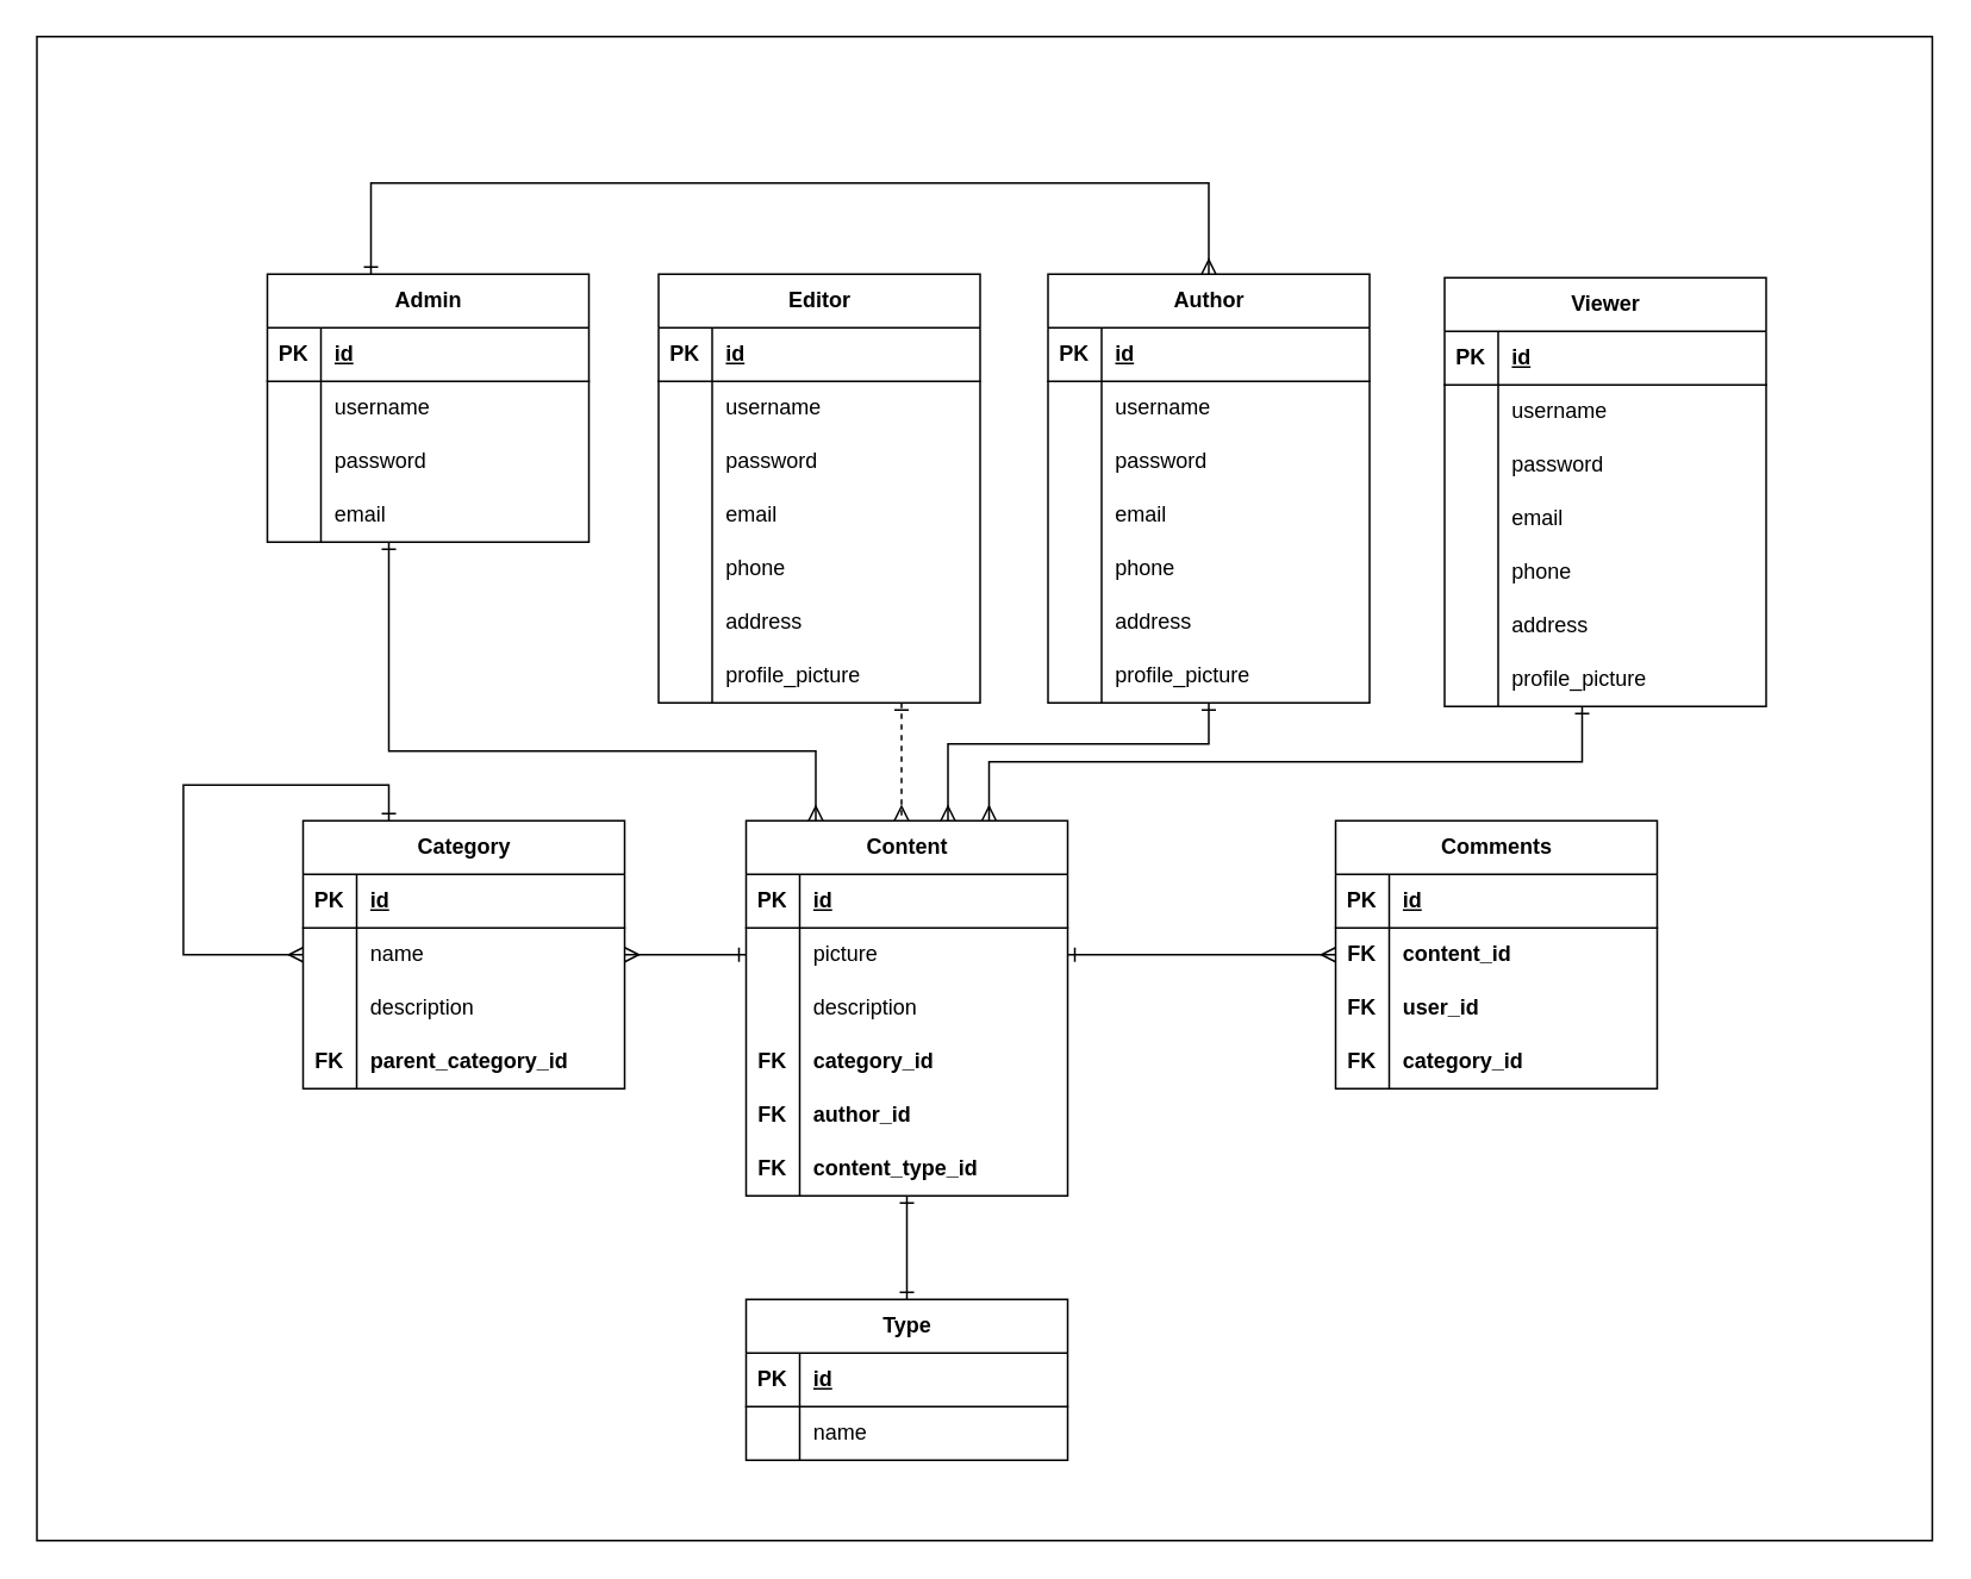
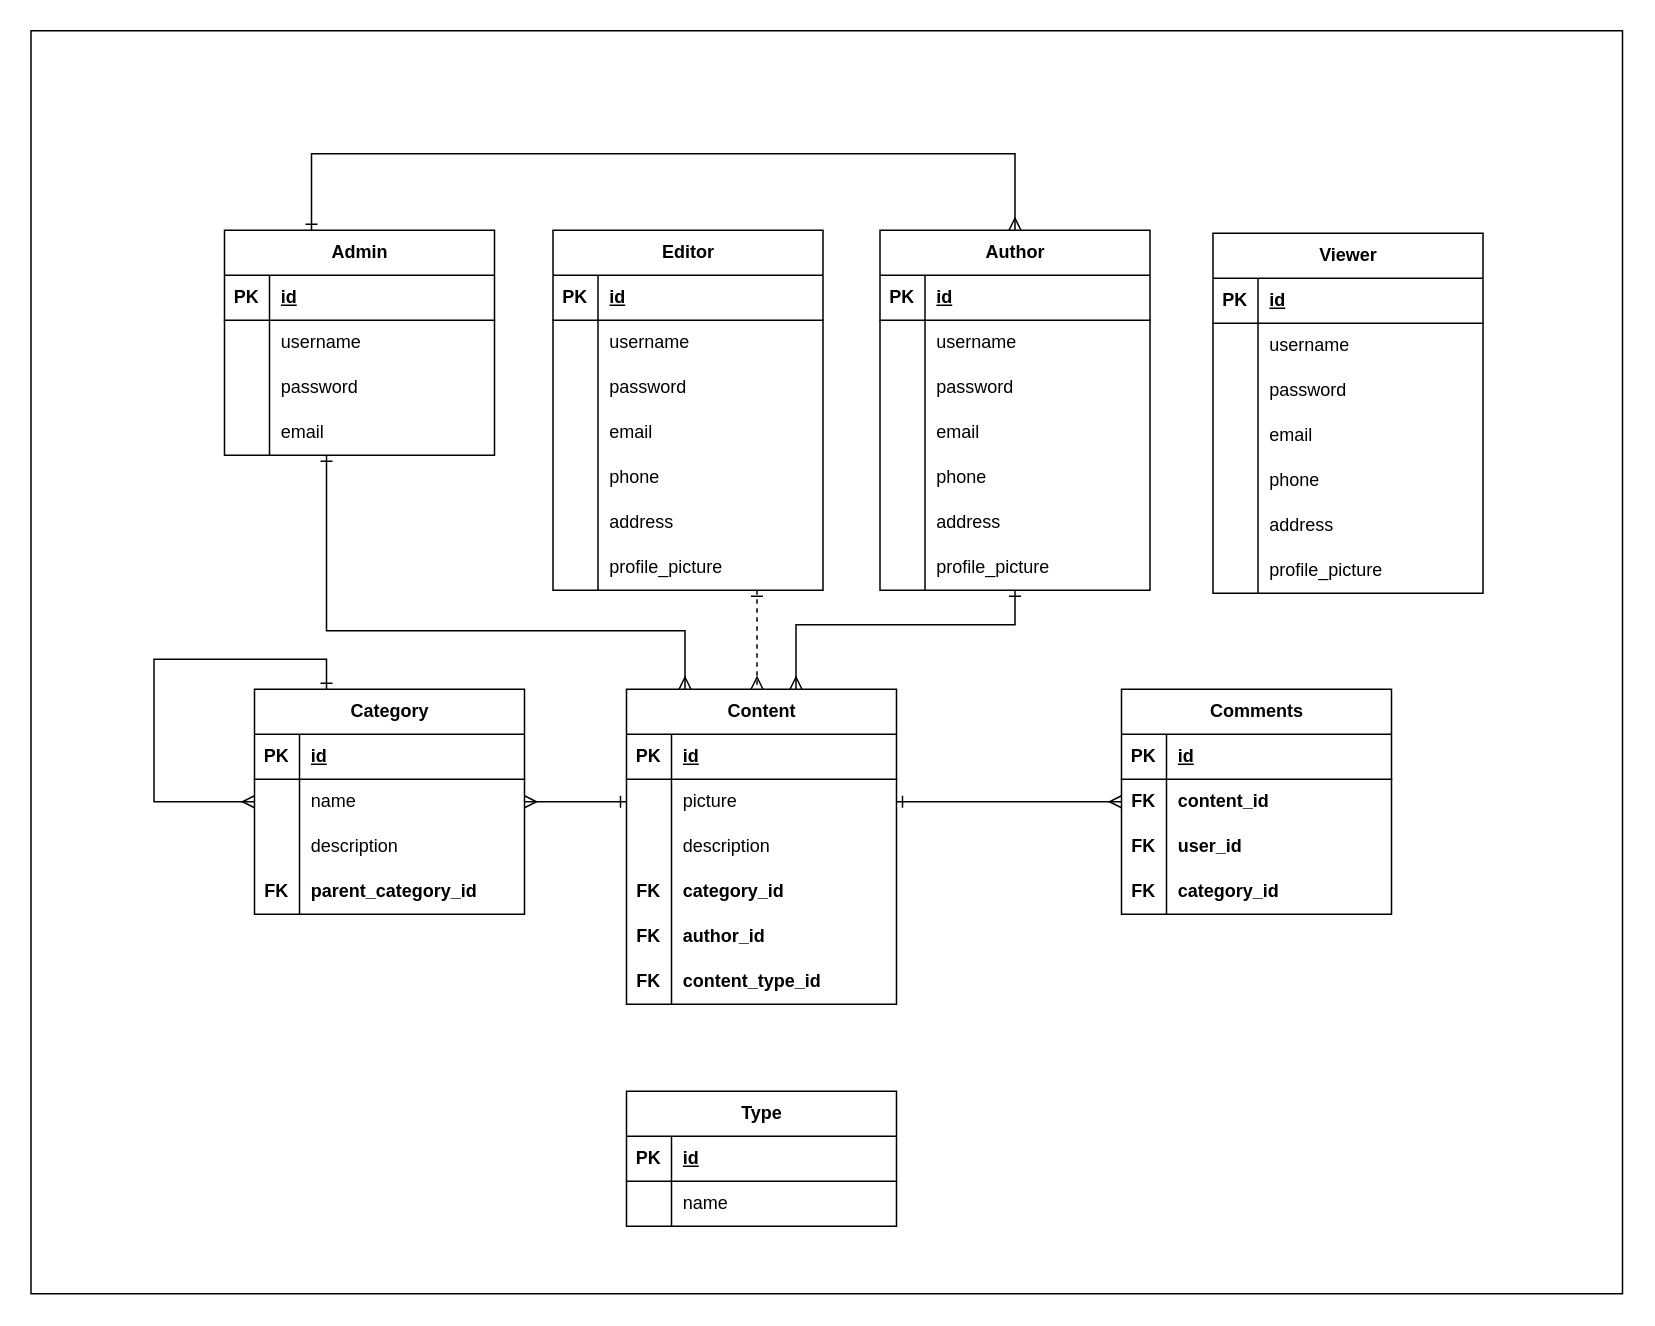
- <mxCell id="139" style="edgeStyle=orthogonalEdgeStyle;rounded=0;orthogonalLoop=1;jettySize=auto;html=1;startArrow=ERone;startFill=0;endArrow=ERmany;endFill=0;" edge="1" parent="1" source="92" target="38"><mxGeometry relative="1" as="geometry"><mxPoint x="686" y="403" as="sourcePoint" /><mxPoint x="540" y="469" as="targetPoint" /><Array as="points"><mxPoint x="885" y="426" /><mxPoint x="553" y="426" /></Array></mxGeometry></mxCell>
- <mxCell id="142" style="edgeStyle=orthogonalEdgeStyle;rounded=0;orthogonalLoop=1;jettySize=auto;html=1;startArrow=ERone;startFill=0;endArrow=ERone;endFill=0;" edge="1" parent="1" source="127" target="38"><mxGeometry relative="1" as="geometry"><mxPoint x="757" y="544" as="sourcePoint" /><mxPoint x="607" y="544" as="targetPoint" /><Array as="points" /></mxGeometry></mxCell>
